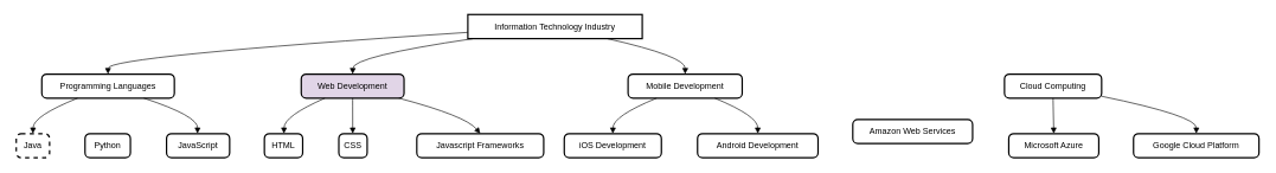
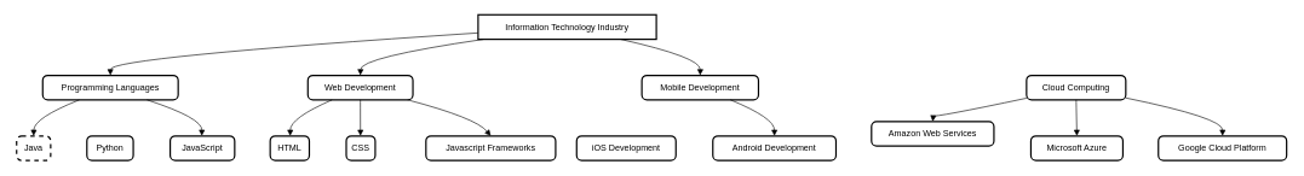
- <mxCell id="4" value="Web Development" style="rounded=1;absoluteArcSize=1;arcSize=14;whiteSpace=wrap;strokeWidth=2;fillColor=#e1d5e7;" vertex="1" parent="1"><mxGeometry x="422" y="104" width="145" height="34" as="geometry" /></mxCell>
+ <mxCell id="4" value="Web Development" style="rounded=1;absoluteArcSize=1;arcSize=14;whiteSpace=wrap;strokeWidth=2;" vertex="1" parent="1"><mxGeometry x="422" y="104" width="145" height="34" as="geometry" /></mxCell>
+ <mxCell id="28" value="" style="curved=1;startArrow=none;endArrow=block;exitX=0;exitY=0.93;entryX=0.5;entryY=0;" edge="1" parent="1" source="6" target="15"><mxGeometry relative="1" as="geometry"><Array as="points"><mxPoint x="1285" y="163" /></Array></mxGeometry></mxCell>
- <mxCell id="26" value="" style="curved=1;startArrow=none;endArrow=block;exitX=0.25;exitY=1;entryX=0.5;entryY=0;" edge="1" parent="1" source="5" target="13"><mxGeometry relative="1" as="geometry"><Array as="points"><mxPoint x="862" y="163" /></Array></mxGeometry></mxCell>
